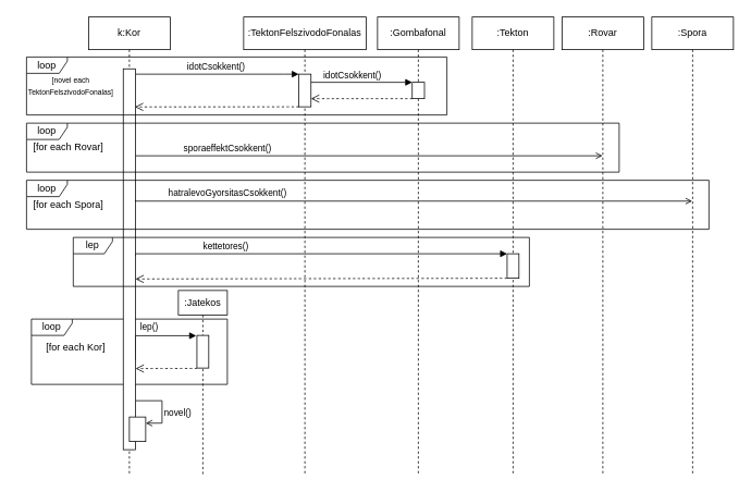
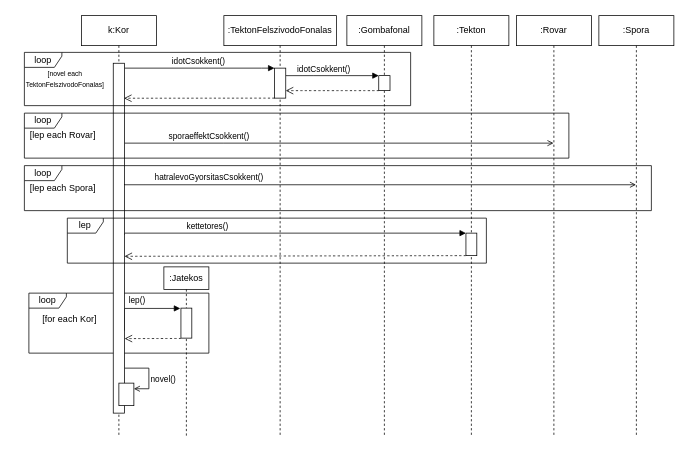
- <mxCell id="33" value="[for each Rovar]" style="text;html=1;align=center;verticalAlign=middle;resizable=0;points=[];autosize=1;strokeColor=none;fillColor=none;" parent="1" vertex="1"><mxGeometry x="28" y="165" width="110" height="30" as="geometry" /></mxCell>
+ <mxCell id="33" value="[lep each Rovar]" style="text;html=1;align=center;verticalAlign=middle;resizable=0;points=[];autosize=1;strokeColor=none;fillColor=none;" parent="1" vertex="1"><mxGeometry x="28" y="165" width="110" height="30" as="geometry" /></mxCell>
- <mxCell id="34" value="[for each Spora]" style="text;html=1;align=center;verticalAlign=middle;resizable=0;points=[];autosize=1;strokeColor=none;fillColor=none;" parent="1" vertex="1"><mxGeometry x="28" y="235" width="110" height="30" as="geometry" /></mxCell>
+ <mxCell id="34" value="[lep each Spora]" style="text;html=1;align=center;verticalAlign=middle;resizable=0;points=[];autosize=1;strokeColor=none;fillColor=none;" parent="1" vertex="1"><mxGeometry x="28" y="235" width="110" height="30" as="geometry" /></mxCell>
